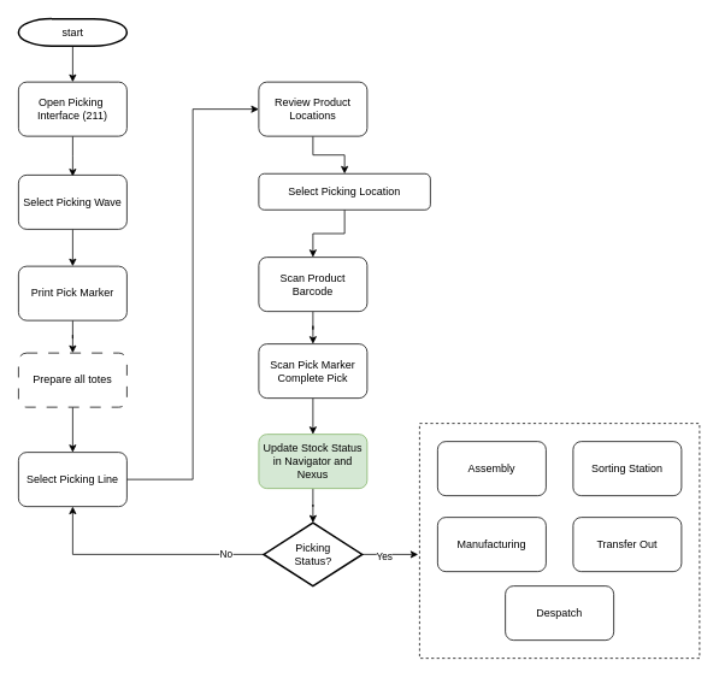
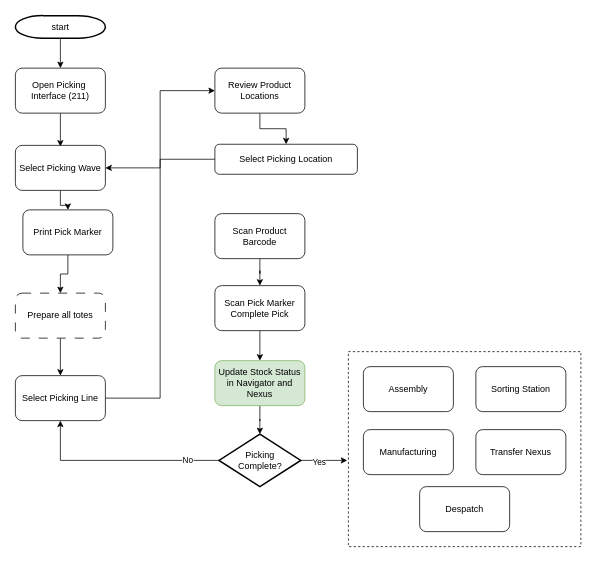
- <mxCell id="29" value="" style="edgeStyle=orthogonalEdgeStyle;rounded=0;orthogonalLoop=1;jettySize=auto;html=1;" parent="1" source="30" target="28" edge="1"><mxGeometry relative="1" as="geometry" /></mxCell>
+ <mxCell id="29" value="" style="edgeStyle=orthogonalEdgeStyle;rounded=0;orthogonalLoop=1;jettySize=auto;html=1;" parent="1" source="30" target="7" edge="1"><mxGeometry relative="1" as="geometry" /></mxCell>
- <mxCell id="9" value="&lt;span style=&quot;text-wrap-mode: nowrap;&quot;&gt;Print Pick Marker&lt;/span&gt;" style="rounded=1;whiteSpace=wrap;html=1;" parent="1" vertex="1"><mxGeometry x="20" y="294" width="120" height="60" as="geometry" /></mxCell>
+ <mxCell id="9" value="&lt;span style=&quot;text-wrap-mode: nowrap;&quot;&gt;Print Pick Marker&lt;/span&gt;" style="rounded=1;whiteSpace=wrap;html=1;" parent="1" vertex="1"><mxGeometry x="30" y="279" width="120" height="60" as="geometry" /></mxCell>
- <mxCell id="20" value="Transfer Out" style="rounded=1;whiteSpace=wrap;html=1;" parent="1" vertex="1"><mxGeometry x="634" y="572" width="120" height="60" as="geometry" /></mxCell>
+ <mxCell id="20" value="Transfer Nexus" style="rounded=1;whiteSpace=wrap;html=1;" parent="1" vertex="1"><mxGeometry x="634" y="572" width="120" height="60" as="geometry" /></mxCell>
- <mxCell id="16" value="Picking&lt;div&gt;Status?&lt;/div&gt;" style="shape=mxgraph.flowchart.decision;strokeWidth=2;gradientColor=none;gradientDirection=north;fontStyle=0;html=1;" parent="1" vertex="1"><mxGeometry x="291.5" y="578" width="109" height="70" as="geometry" /></mxCell>
+ <mxCell id="16" value="Picking&lt;div&gt;Complete?&lt;/div&gt;" style="shape=mxgraph.flowchart.decision;strokeWidth=2;gradientColor=none;gradientDirection=north;fontStyle=0;html=1;" parent="1" vertex="1"><mxGeometry x="291.5" y="578" width="109" height="70" as="geometry" /></mxCell>
